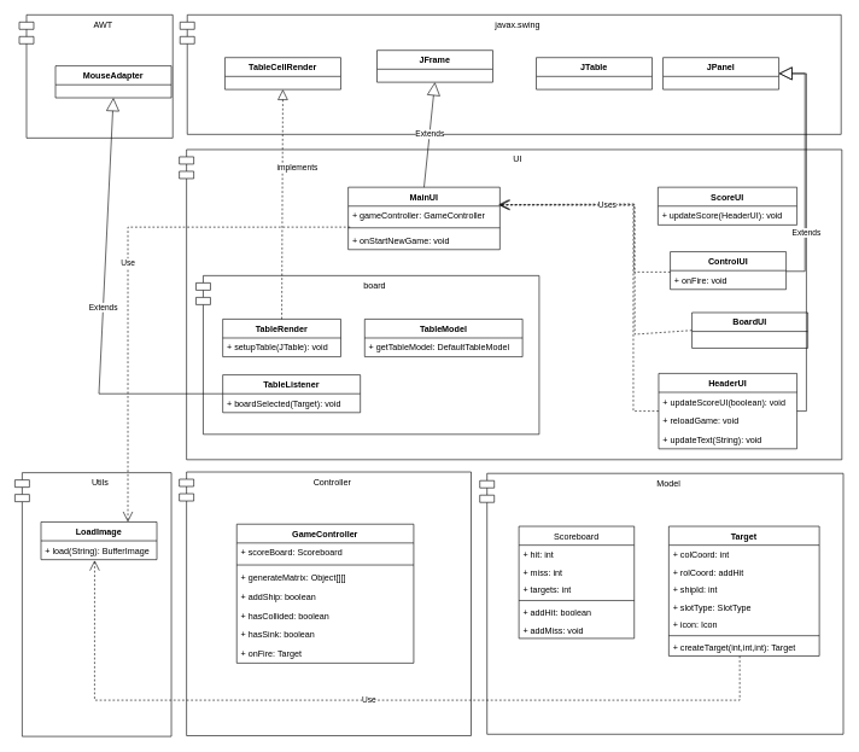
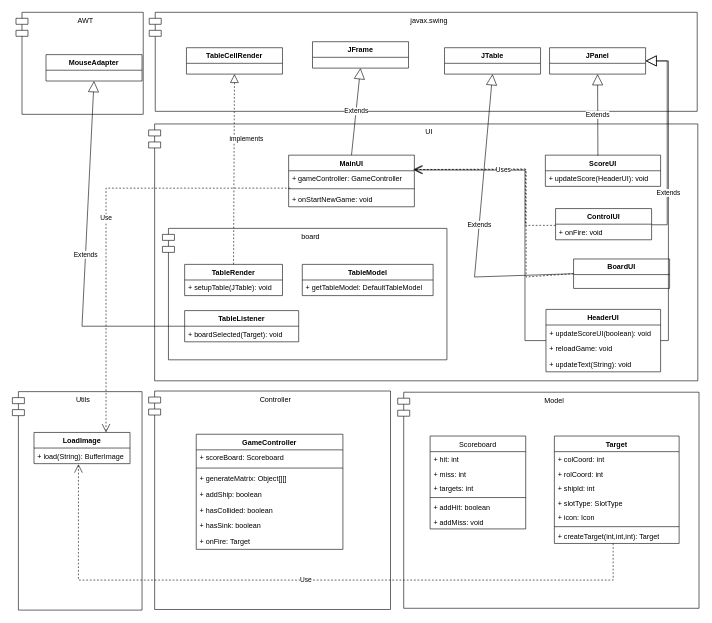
+ <mxCell id="54" value="Extends" style="endArrow=block;endSize=16;endFill=0;html=1;exitX=0.456;exitY=0.02;exitDx=0;exitDy=0;exitPerimeter=0;entryX=0.5;entryY=1;entryDx=0;entryDy=0;" parent="1" source="32" target="6" edge="1"><mxGeometry width="160" relative="1" as="geometry"><mxPoint x="899" y="218" as="sourcePoint" /><mxPoint x="1059" y="218" as="targetPoint" /></mxGeometry></mxCell>
+ <mxCell id="60" value="Extends" style="endArrow=block;endSize=16;endFill=0;html=1;exitX=0;exitY=0.5;exitDx=0;exitDy=0;entryX=0.5;entryY=1;entryDx=0;entryDy=0;rounded=0;" parent="1" source="40" target="7" edge="1"><mxGeometry width="160" relative="1" as="geometry"><mxPoint x="899" y="218" as="sourcePoint" /><mxPoint x="1059" y="218" as="targetPoint" /><Array as="points"><mxPoint x="790" y="461" /></Array></mxGeometry></mxCell>
- <mxCell id="51" value="" style="endArrow=open;endSize=12;dashed=1;html=1;exitX=0;exitY=0.5;exitDx=0;exitDy=0;entryX=0.999;entryY=-0.049;entryDx=0;entryDy=0;entryPerimeter=0;rounded=0;" parent="26" source="34" target="29" edge="1"><mxGeometry width="160" relative="1" as="geometry"><mxPoint x="519" y="213" as="sourcePoint" /><mxPoint x="679" y="213" as="targetPoint" /><Array as="points"><mxPoint x="557" y="361" /><mxPoint x="557" y="77" /></Array></mxGeometry></mxCell>
+ <mxCell id="51" value="" style="endArrow=open;endSize=12;dashed=0;html=1;exitX=0;exitY=0.5;exitDx=0;exitDy=0;entryX=0.999;entryY=-0.049;entryDx=0;entryDy=0;entryPerimeter=0;rounded=0;" parent="26" source="34" target="29" edge="1"><mxGeometry width="160" relative="1" as="geometry"><mxPoint x="519" y="213" as="sourcePoint" /><mxPoint x="679" y="213" as="targetPoint" /><Array as="points"><mxPoint x="557" y="361" /><mxPoint x="557" y="77" /></Array></mxGeometry></mxCell>
- <mxCell id="19" value="+ rolCoord: addHit" style="text;strokeColor=none;fillColor=none;align=left;verticalAlign=top;spacingLeft=4;spacingRight=4;overflow=hidden;rotatable=0;points=[[0,0.5],[1,0.5]];portConstraint=eastwest;" parent="17" vertex="1"><mxGeometry y="50.254" width="207.88" height="24.254" as="geometry" /></mxCell>
+ <mxCell id="19" value="+ rolCoord: int" style="text;strokeColor=none;fillColor=none;align=left;verticalAlign=top;spacingLeft=4;spacingRight=4;overflow=hidden;rotatable=0;points=[[0,0.5],[1,0.5]];portConstraint=eastwest;" parent="17" vertex="1"><mxGeometry y="50.254" width="207.88" height="24.254" as="geometry" /></mxCell>
